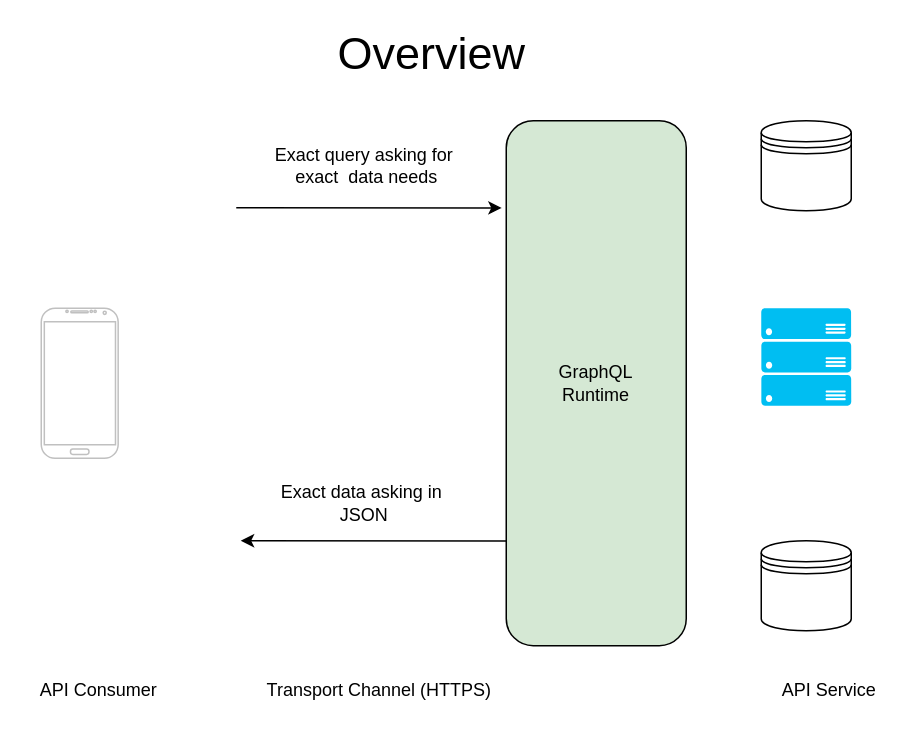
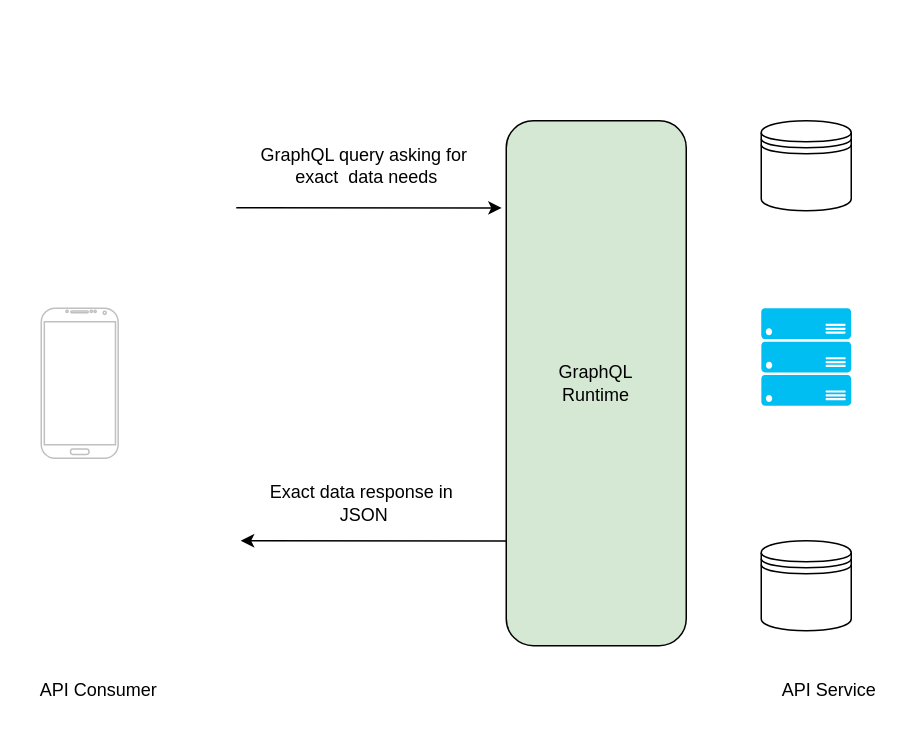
- <mxCell id="14" value="&lt;font style=&quot;font-size: 30px&quot;&gt;Overview&lt;/font&gt;" style="text;html=1;align=center;verticalAlign=middle;resizable=0;points=[];autosize=1;strokeColor=none;" vertex="1" parent="1"><mxGeometry x="217" width="140" height="30" as="geometry" y="20" /></mxCell>
- <mxCell id="9" value="Exact query asking for&lt;br&gt;&amp;nbsp;exact&amp;nbsp; data needs" style="text;html=1;align=center;verticalAlign=middle;resizable=0;points=[];autosize=1;strokeColor=none;" parent="1" vertex="1"><mxGeometry x="167" y="95" width="150" height="30" as="geometry" /></mxCell>
+ <mxCell id="9" value="GraphQL query asking for&lt;br&gt;&amp;nbsp;exact&amp;nbsp; data needs" style="text;html=1;align=center;verticalAlign=middle;resizable=0;points=[];autosize=1;strokeColor=none;" parent="1" vertex="1"><mxGeometry x="167" y="95" width="150" height="30" as="geometry" /></mxCell>
- <mxCell id="10" value="Exact data asking in&amp;nbsp;&lt;br&gt;JSON" style="text;html=1;align=center;verticalAlign=middle;resizable=0;points=[];autosize=1;strokeColor=none;" parent="1" vertex="1"><mxGeometry x="172" y="320" width="140" height="30" as="geometry" /></mxCell>
+ <mxCell id="10" value="Exact data response in&amp;nbsp;&lt;br&gt;JSON" style="text;html=1;align=center;verticalAlign=middle;resizable=0;points=[];autosize=1;strokeColor=none;" parent="1" vertex="1"><mxGeometry x="172" y="320" width="140" height="30" as="geometry" /></mxCell>
- <mxCell id="11" value="Transport Channel (HTTPS)" style="text;html=1;align=center;verticalAlign=middle;resizable=0;points=[];autosize=1;strokeColor=none;" parent="1" vertex="1"><mxGeometry x="167" y="450" width="170" height="20" as="geometry" /></mxCell>
